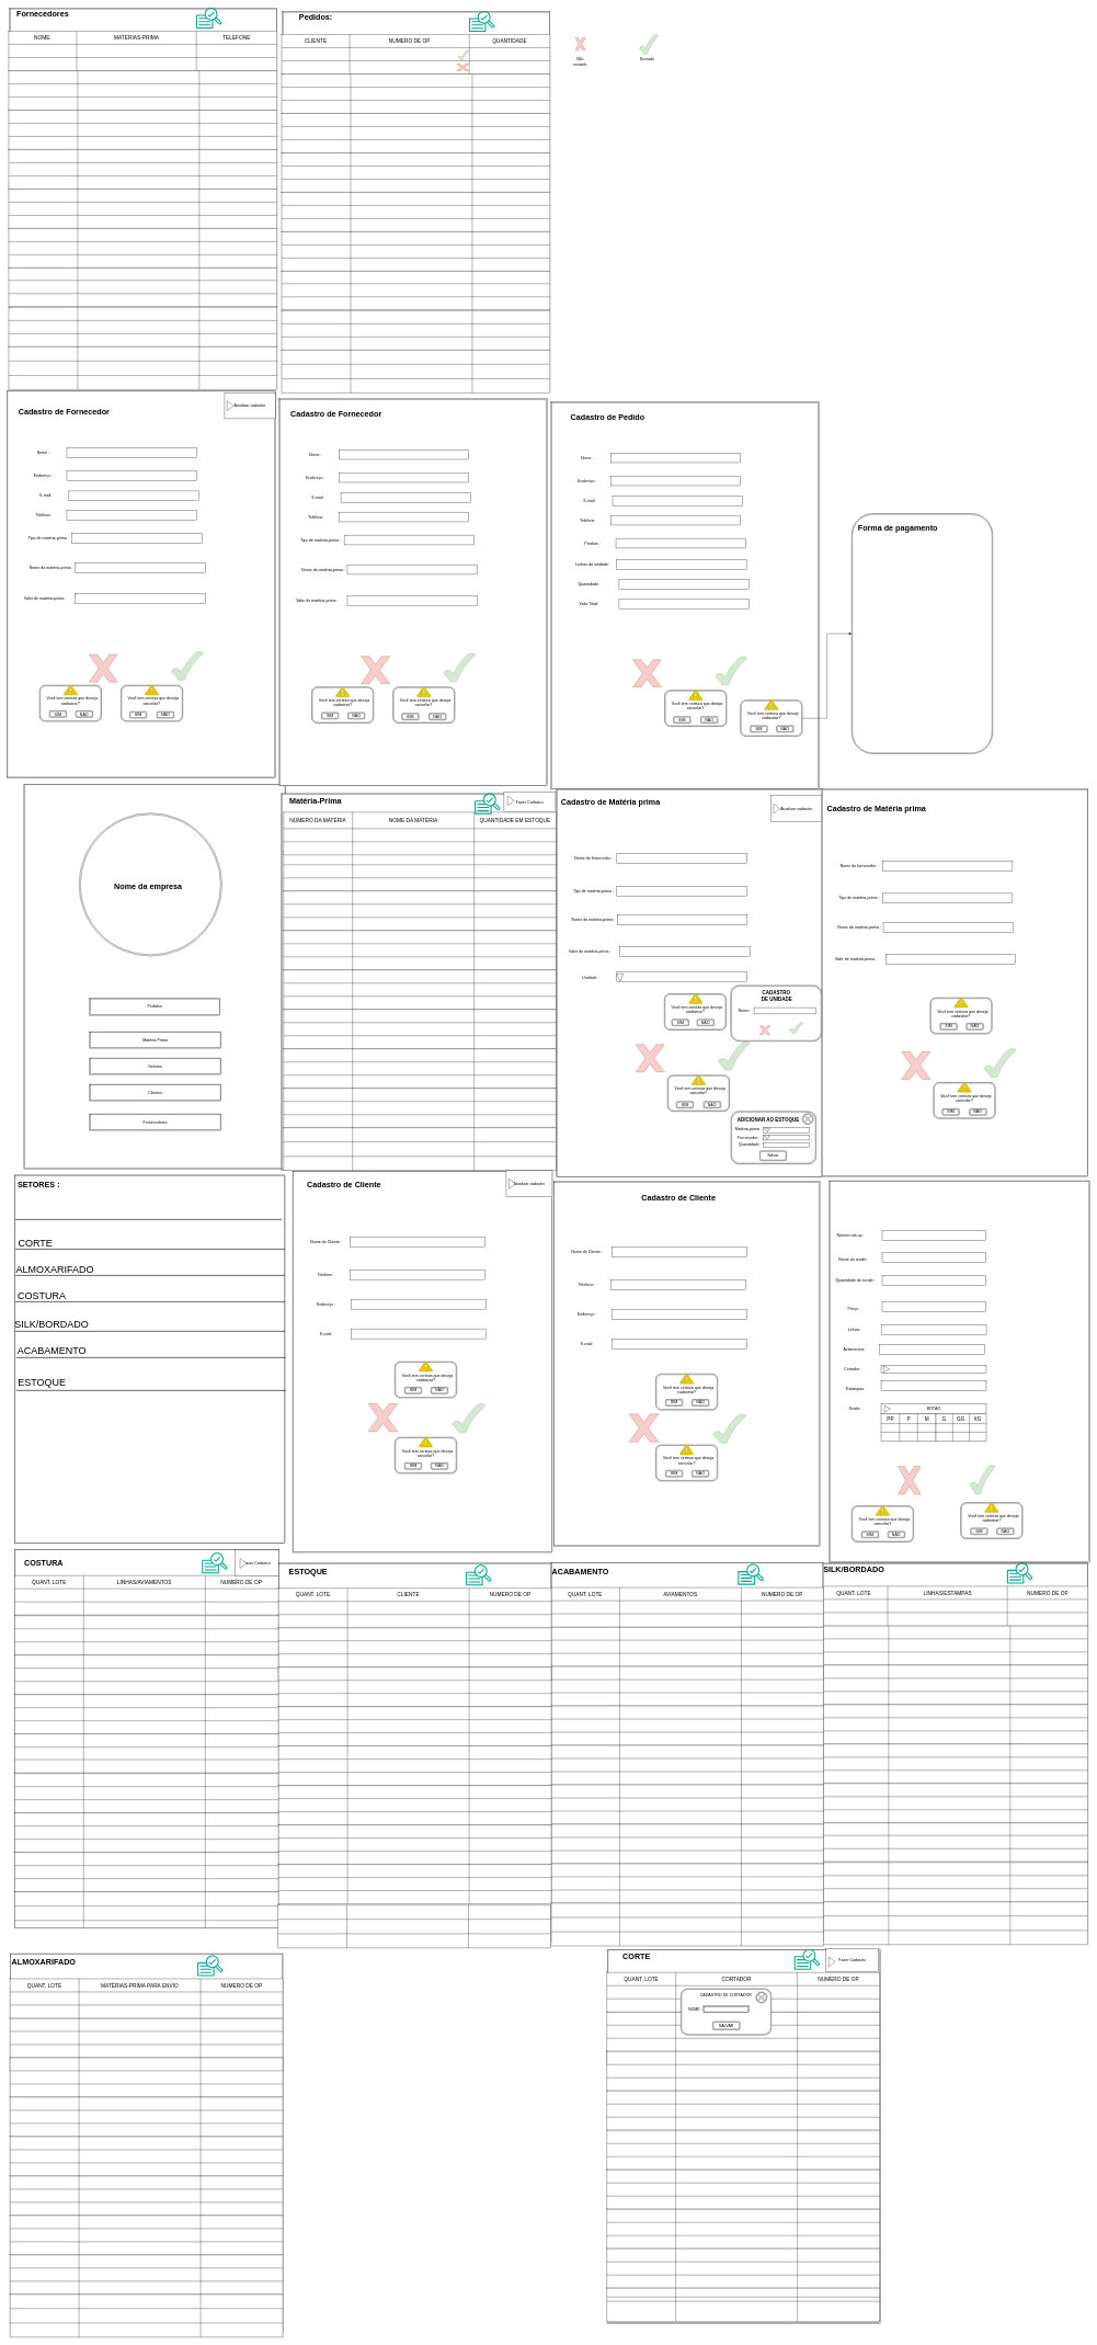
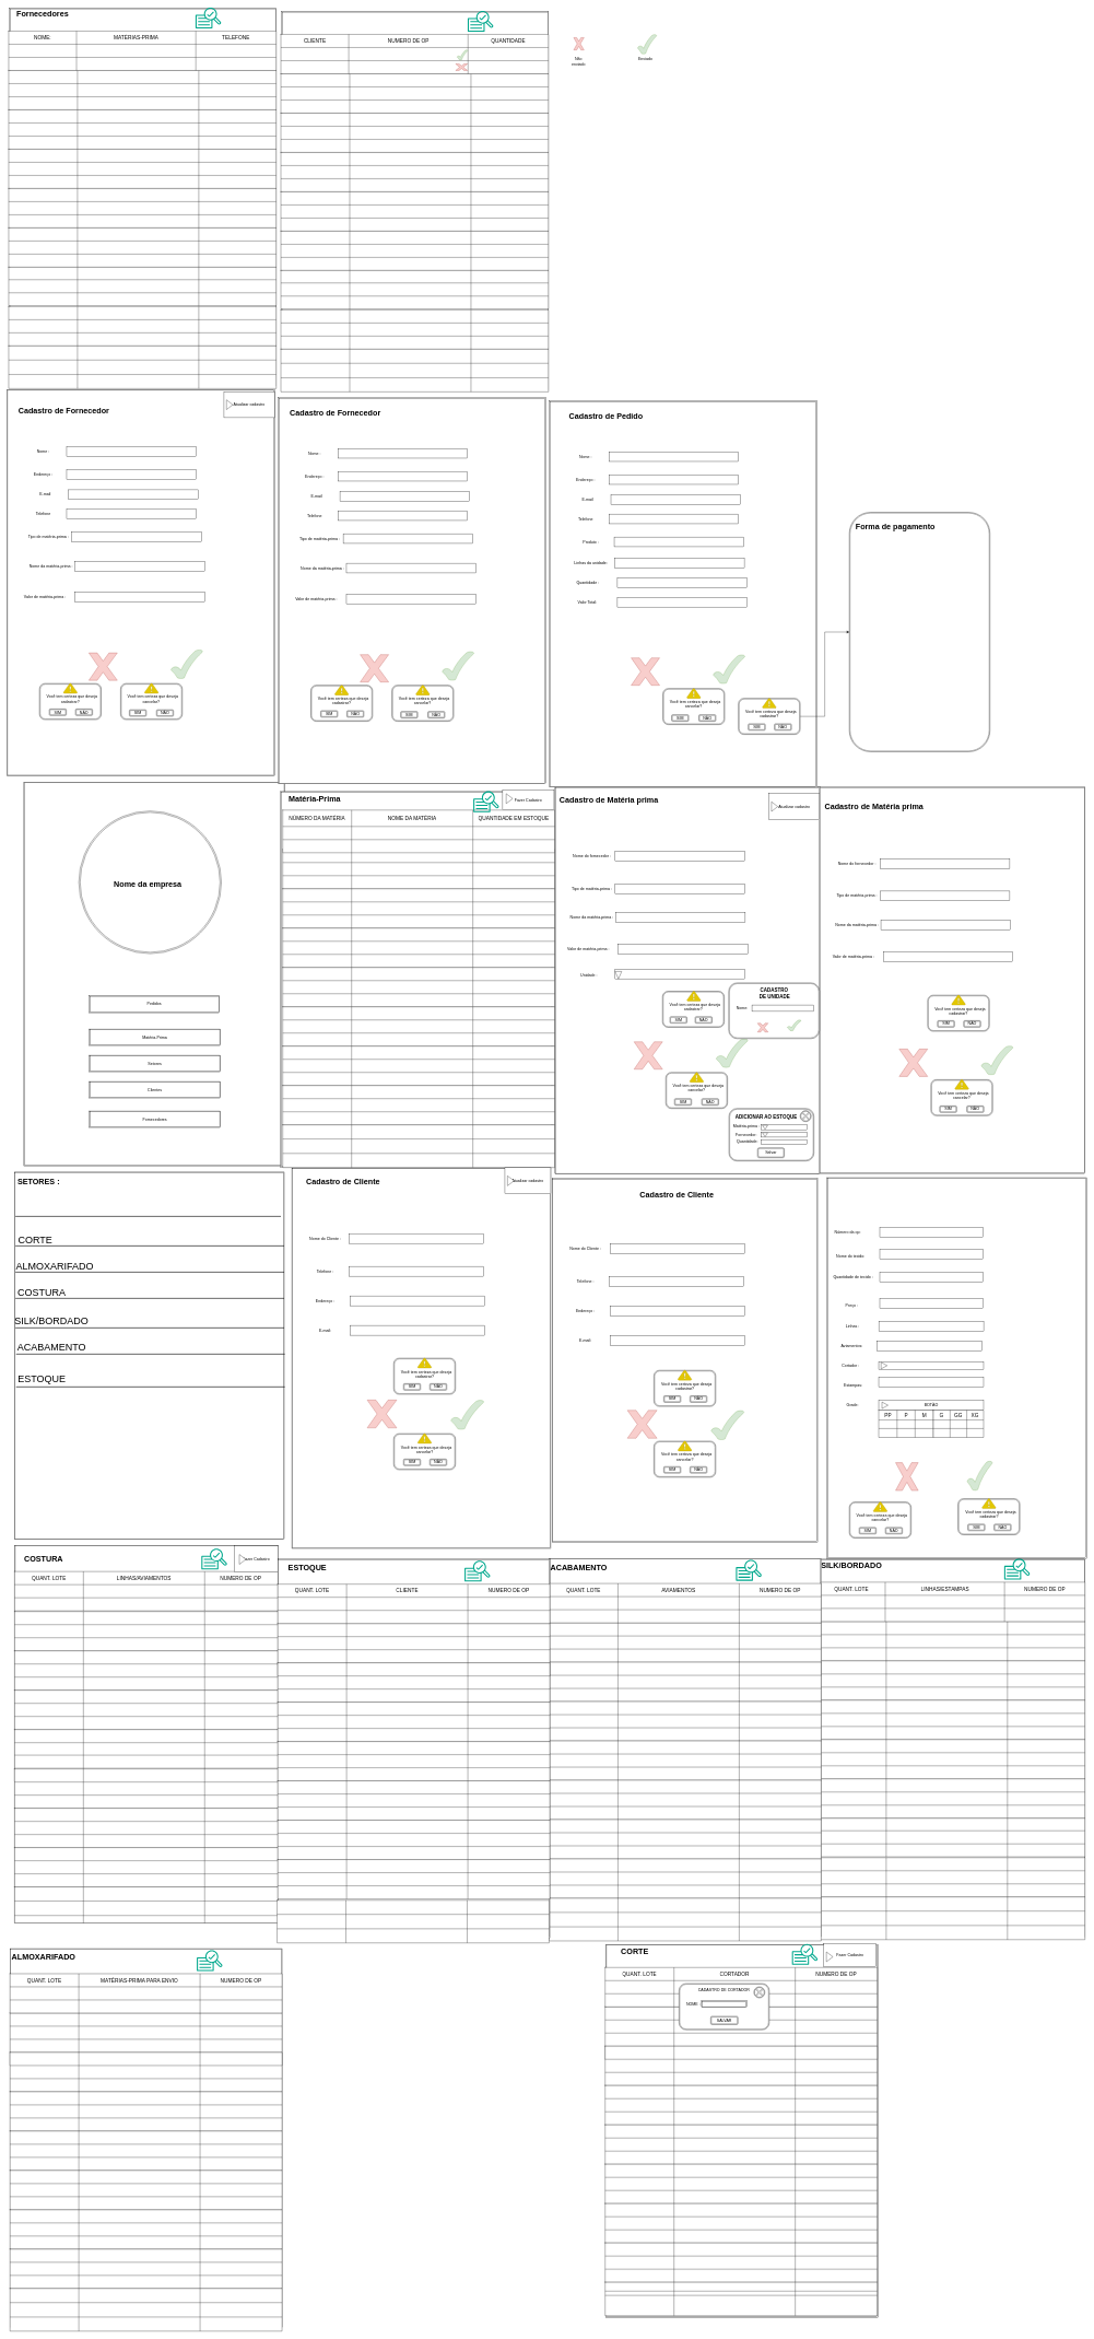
- <mxCell id="1271" value="Pedidos:" style="text;strokeColor=none;fillColor=none;html=1;fontSize=24;fontStyle=1;verticalAlign=middle;align=center;" vertex="1" parent="1"><mxGeometry x="919.56" y="41.01" width="80" height="20" as="geometry" /></mxCell>
